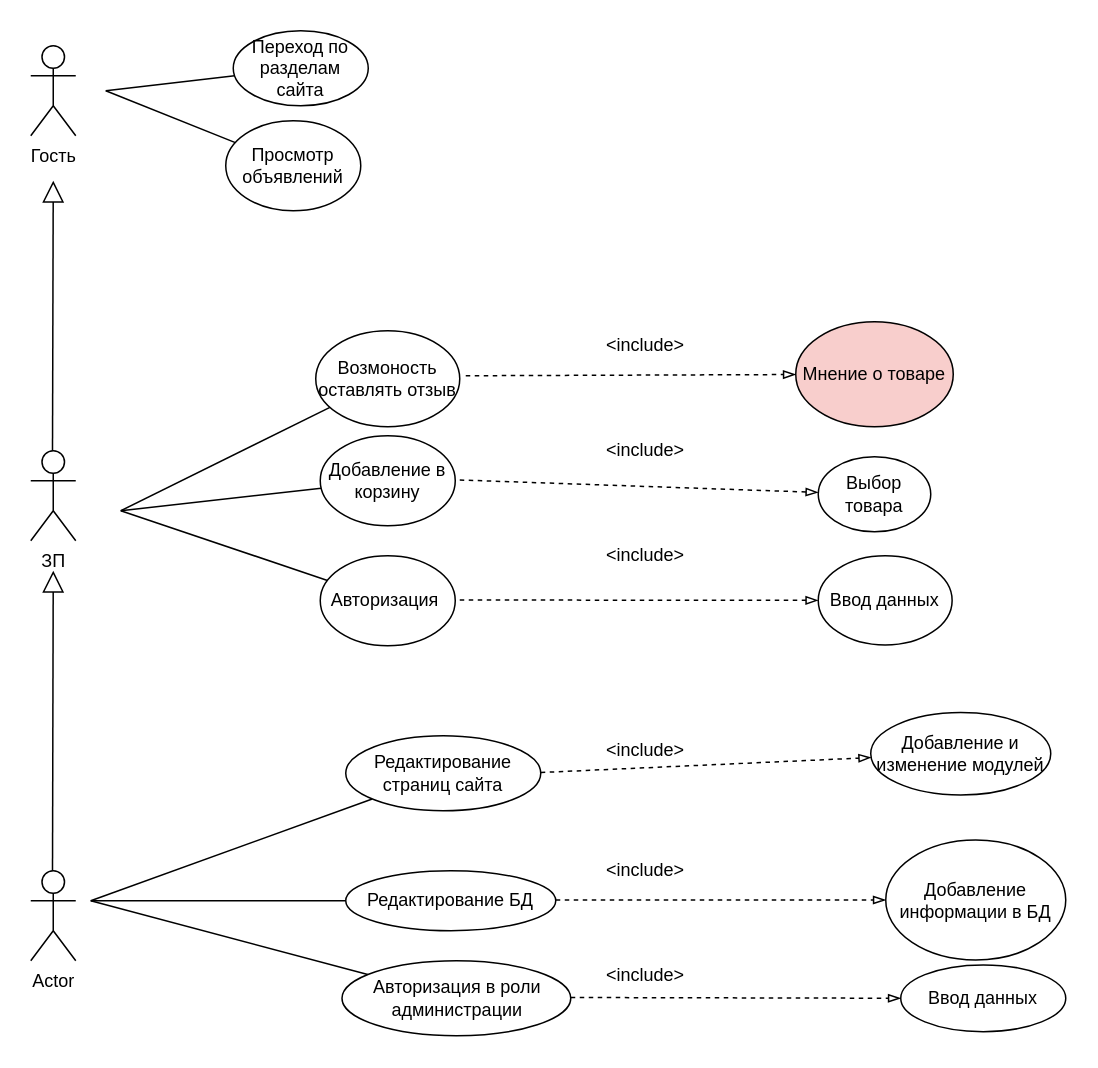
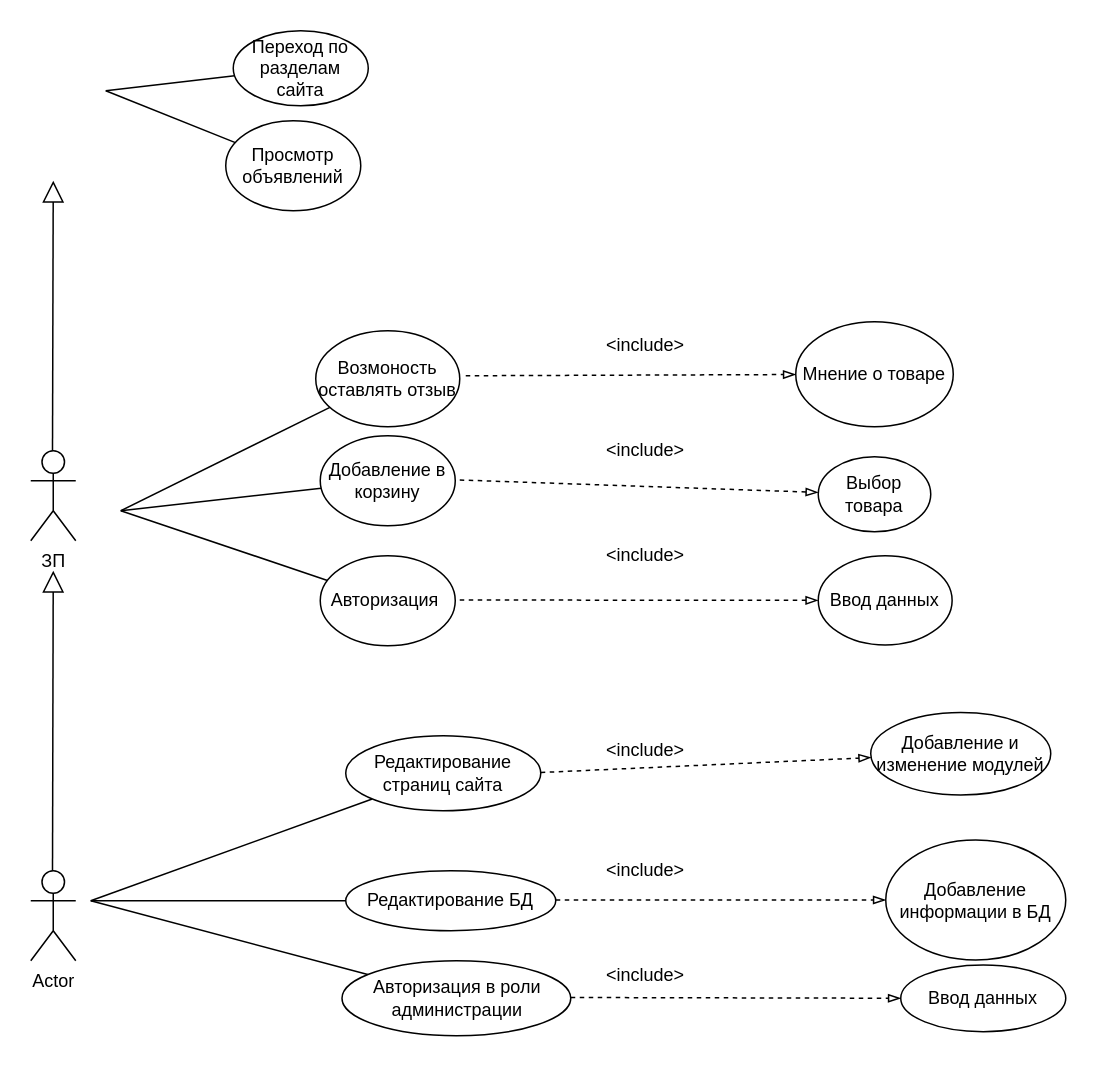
- <mxCell id="2" value="Гость" style="shape=umlActor;verticalLabelPosition=bottom;verticalAlign=top;html=1;outlineConnect=0;" vertex="1" parent="1"><mxGeometry x="20" y="30" width="30" height="60" as="geometry" /></mxCell>
- <mxCell id="29" value="Мнение о товаре" style="ellipse;whiteSpace=wrap;html=1;fillColor=#f8cecc;" vertex="1" parent="1"><mxGeometry x="530" y="214" width="105" height="70" as="geometry" /></mxCell>
+ <mxCell id="29" value="Мнение о товаре" style="ellipse;whiteSpace=wrap;html=1;" vertex="1" parent="1"><mxGeometry x="530" y="214" width="105" height="70" as="geometry" /></mxCell>
